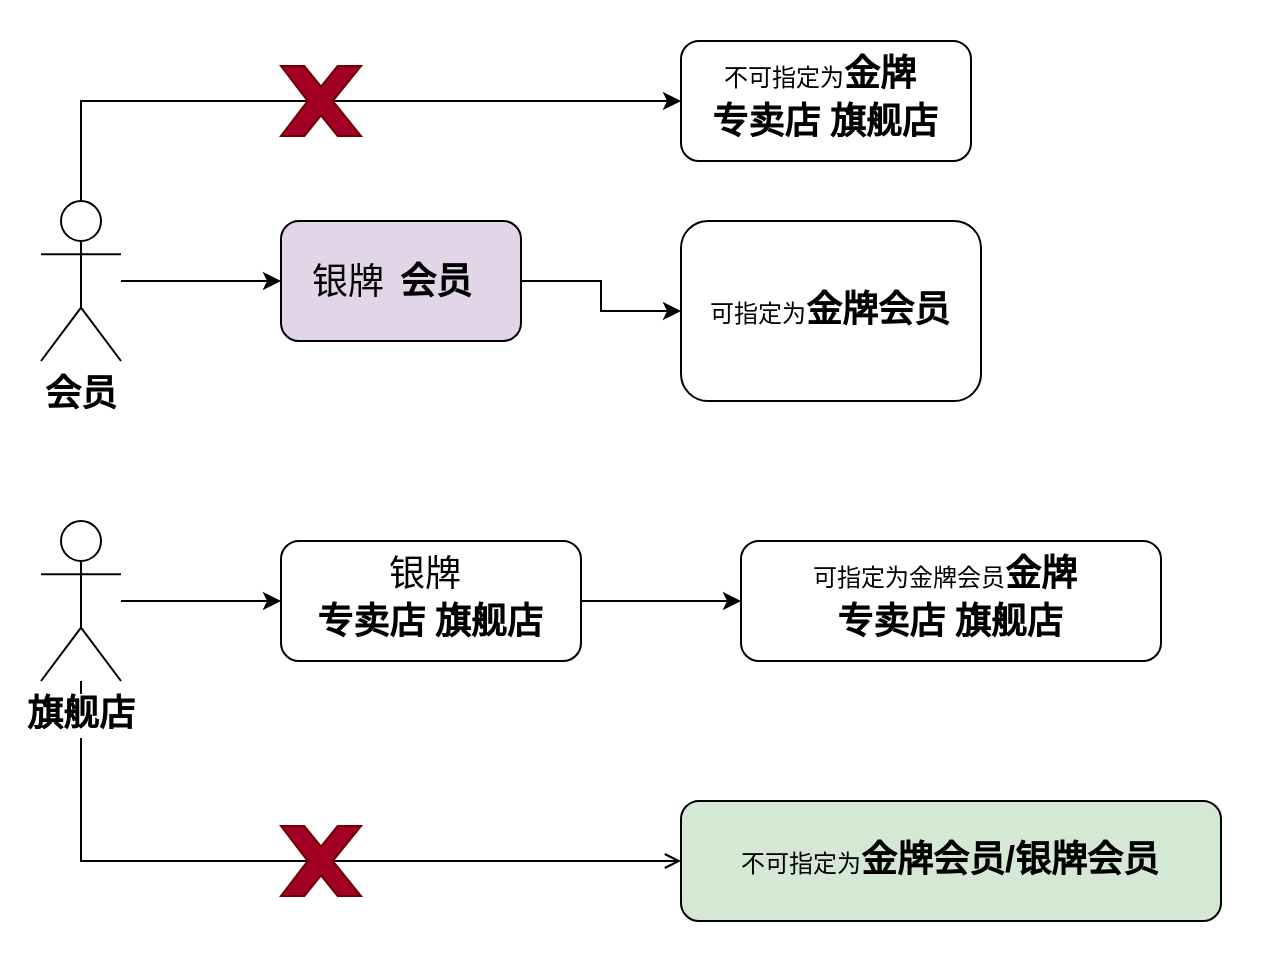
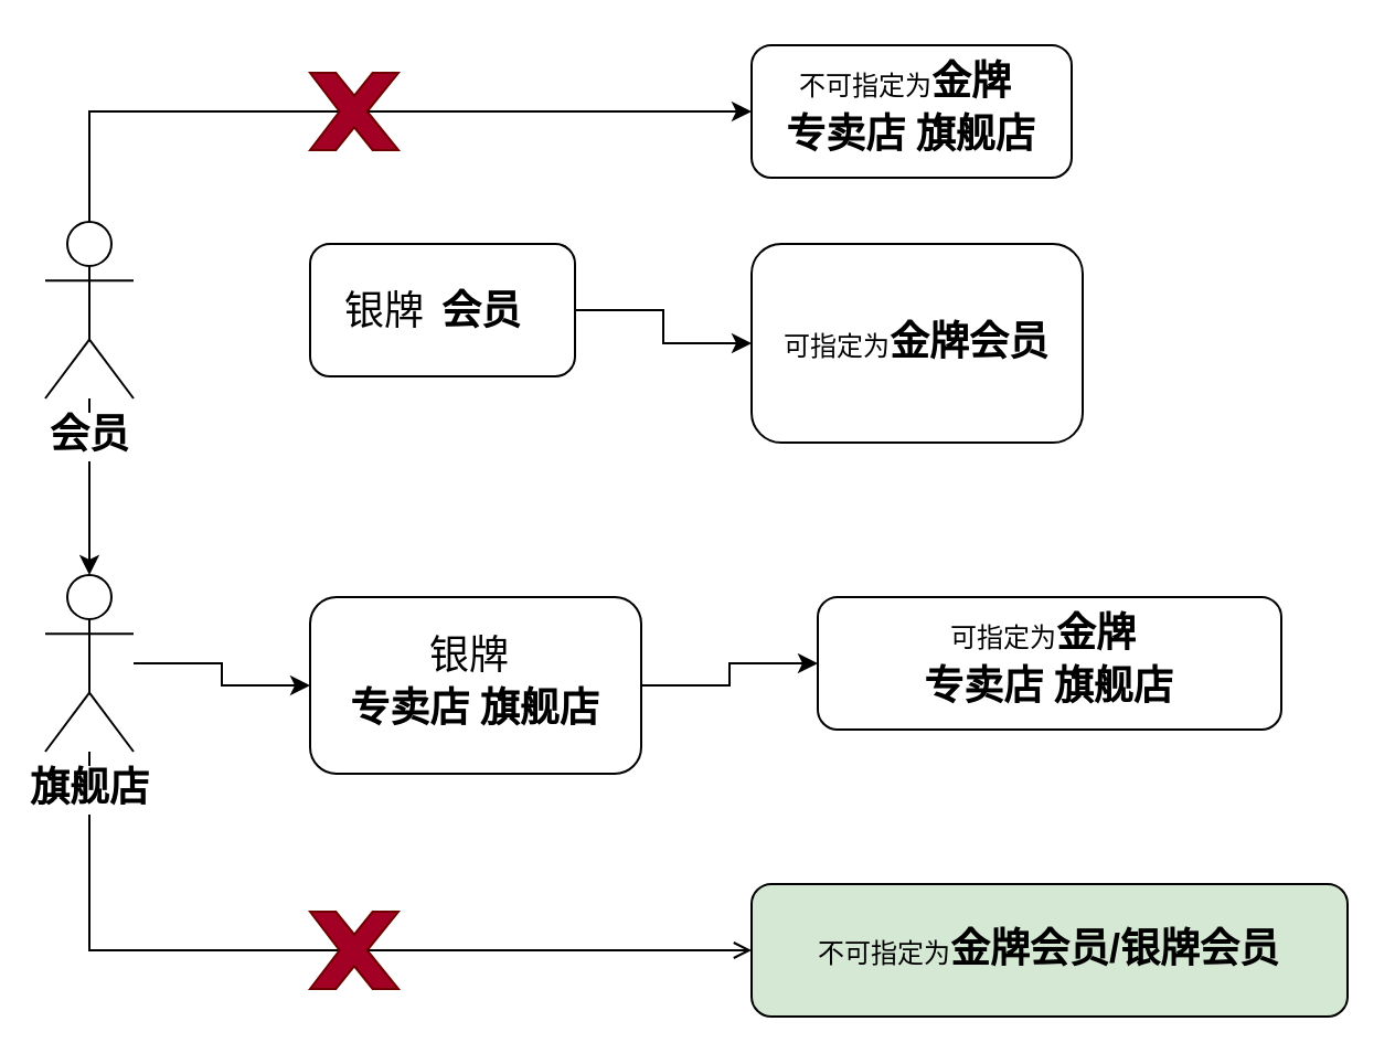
- <mxCell id="2" value="" style="edgeStyle=orthogonalEdgeStyle;rounded=0;orthogonalLoop=1;jettySize=auto;html=1;" edge="1" parent="1" source="4" target="9"><mxGeometry relative="1" as="geometry" /></mxCell>
+ <mxCell id="2" value="" style="edgeStyle=orthogonalEdgeStyle;rounded=0;orthogonalLoop=1;jettySize=auto;html=1;" edge="1" parent="1" source="4" target="7"><mxGeometry relative="1" as="geometry" /></mxCell>
- <mxCell id="9" value="&lt;font style=&quot;font-size: 18px&quot;&gt;&lt;span&gt;银牌&lt;/span&gt;&lt;span class=&quot;label label-primary&quot; style=&quot;box-sizing: border-box ; list-style: none ; display: inline-block ; padding: 3px 8px ; font-weight: 600 ; line-height: 1 ; vertical-align: baseline ; border-radius: 2px ; font-family: &amp;#34;open sans&amp;#34; ; text-shadow: none ; margin-bottom: 2px&quot;&gt;会员&lt;/span&gt;&lt;/font&gt;" style="rounded=1;whiteSpace=wrap;html=1;fillColor=#e1d5e7;" vertex="1" parent="1"><mxGeometry x="140" y="110" width="120" height="60" as="geometry" /></mxCell>
+ <mxCell id="9" value="&lt;font style=&quot;font-size: 18px&quot;&gt;&lt;span&gt;银牌&lt;/span&gt;&lt;span class=&quot;label label-primary&quot; style=&quot;box-sizing: border-box ; list-style: none ; display: inline-block ; padding: 3px 8px ; font-weight: 600 ; line-height: 1 ; vertical-align: baseline ; border-radius: 2px ; font-family: &amp;#34;open sans&amp;#34; ; text-shadow: none ; margin-bottom: 2px&quot;&gt;会员&lt;/span&gt;&lt;/font&gt;" style="rounded=1;whiteSpace=wrap;html=1;" vertex="1" parent="1"><mxGeometry x="140" y="110" width="120" height="60" as="geometry" /></mxCell>
- <mxCell id="12" value="&lt;font style=&quot;font-size: 18px&quot;&gt;&lt;span&gt;银牌&amp;nbsp;&lt;/span&gt;&lt;span class=&quot;label label-primary&quot; style=&quot;box-sizing: border-box ; list-style: none ; display: inline-block ; padding: 3px 8px ; font-weight: 600 ; line-height: 1 ; vertical-align: baseline ; border-radius: 2px ; font-family: &amp;#34;open sans&amp;#34; ; text-shadow: none ; margin-bottom: 2px&quot;&gt;专卖店 旗舰店&lt;/span&gt;&lt;/font&gt;" style="rounded=1;whiteSpace=wrap;html=1;" vertex="1" parent="1"><mxGeometry x="140" y="270" width="150" height="60" as="geometry" /></mxCell>
+ <mxCell id="12" value="&lt;font style=&quot;font-size: 18px&quot;&gt;&lt;span&gt;银牌&amp;nbsp;&lt;/span&gt;&lt;span class=&quot;label label-primary&quot; style=&quot;box-sizing: border-box ; list-style: none ; display: inline-block ; padding: 3px 8px ; font-weight: 600 ; line-height: 1 ; vertical-align: baseline ; border-radius: 2px ; font-family: &amp;#34;open sans&amp;#34; ; text-shadow: none ; margin-bottom: 2px&quot;&gt;专卖店 旗舰店&lt;/span&gt;&lt;/font&gt;" style="rounded=1;whiteSpace=wrap;html=1;" vertex="1" parent="1"><mxGeometry x="140" y="270" width="150" height="80" as="geometry" /></mxCell>
- <mxCell id="13" value="可指定为金牌会员&lt;font style=&quot;font-size: 18px&quot;&gt;&lt;b&gt;&lt;span&gt;金牌&amp;nbsp;&lt;/span&gt;&lt;span class=&quot;label label-primary&quot; style=&quot;box-sizing: border-box ; list-style: none ; display: inline-block ; padding: 3px 8px ; line-height: 1 ; vertical-align: baseline ; border-radius: 2px ; font-family: &amp;#34;open sans&amp;#34; ; text-shadow: none ; margin-bottom: 2px&quot;&gt;专卖店 旗舰店&lt;/span&gt;&lt;/b&gt;&lt;/font&gt;" style="rounded=1;whiteSpace=wrap;html=1;" vertex="1" parent="1"><mxGeometry x="370" y="270" width="210" height="60" as="geometry" /></mxCell>
+ <mxCell id="13" value="可指定为&lt;font style=&quot;font-size: 18px&quot;&gt;&lt;b&gt;&lt;span&gt;金牌&amp;nbsp;&lt;/span&gt;&lt;span class=&quot;label label-primary&quot; style=&quot;box-sizing: border-box ; list-style: none ; display: inline-block ; padding: 3px 8px ; line-height: 1 ; vertical-align: baseline ; border-radius: 2px ; font-family: &amp;#34;open sans&amp;#34; ; text-shadow: none ; margin-bottom: 2px&quot;&gt;专卖店 旗舰店&lt;/span&gt;&lt;/b&gt;&lt;/font&gt;" style="rounded=1;whiteSpace=wrap;html=1;" vertex="1" parent="1"><mxGeometry x="370" y="270" width="210" height="60" as="geometry" /></mxCell>
